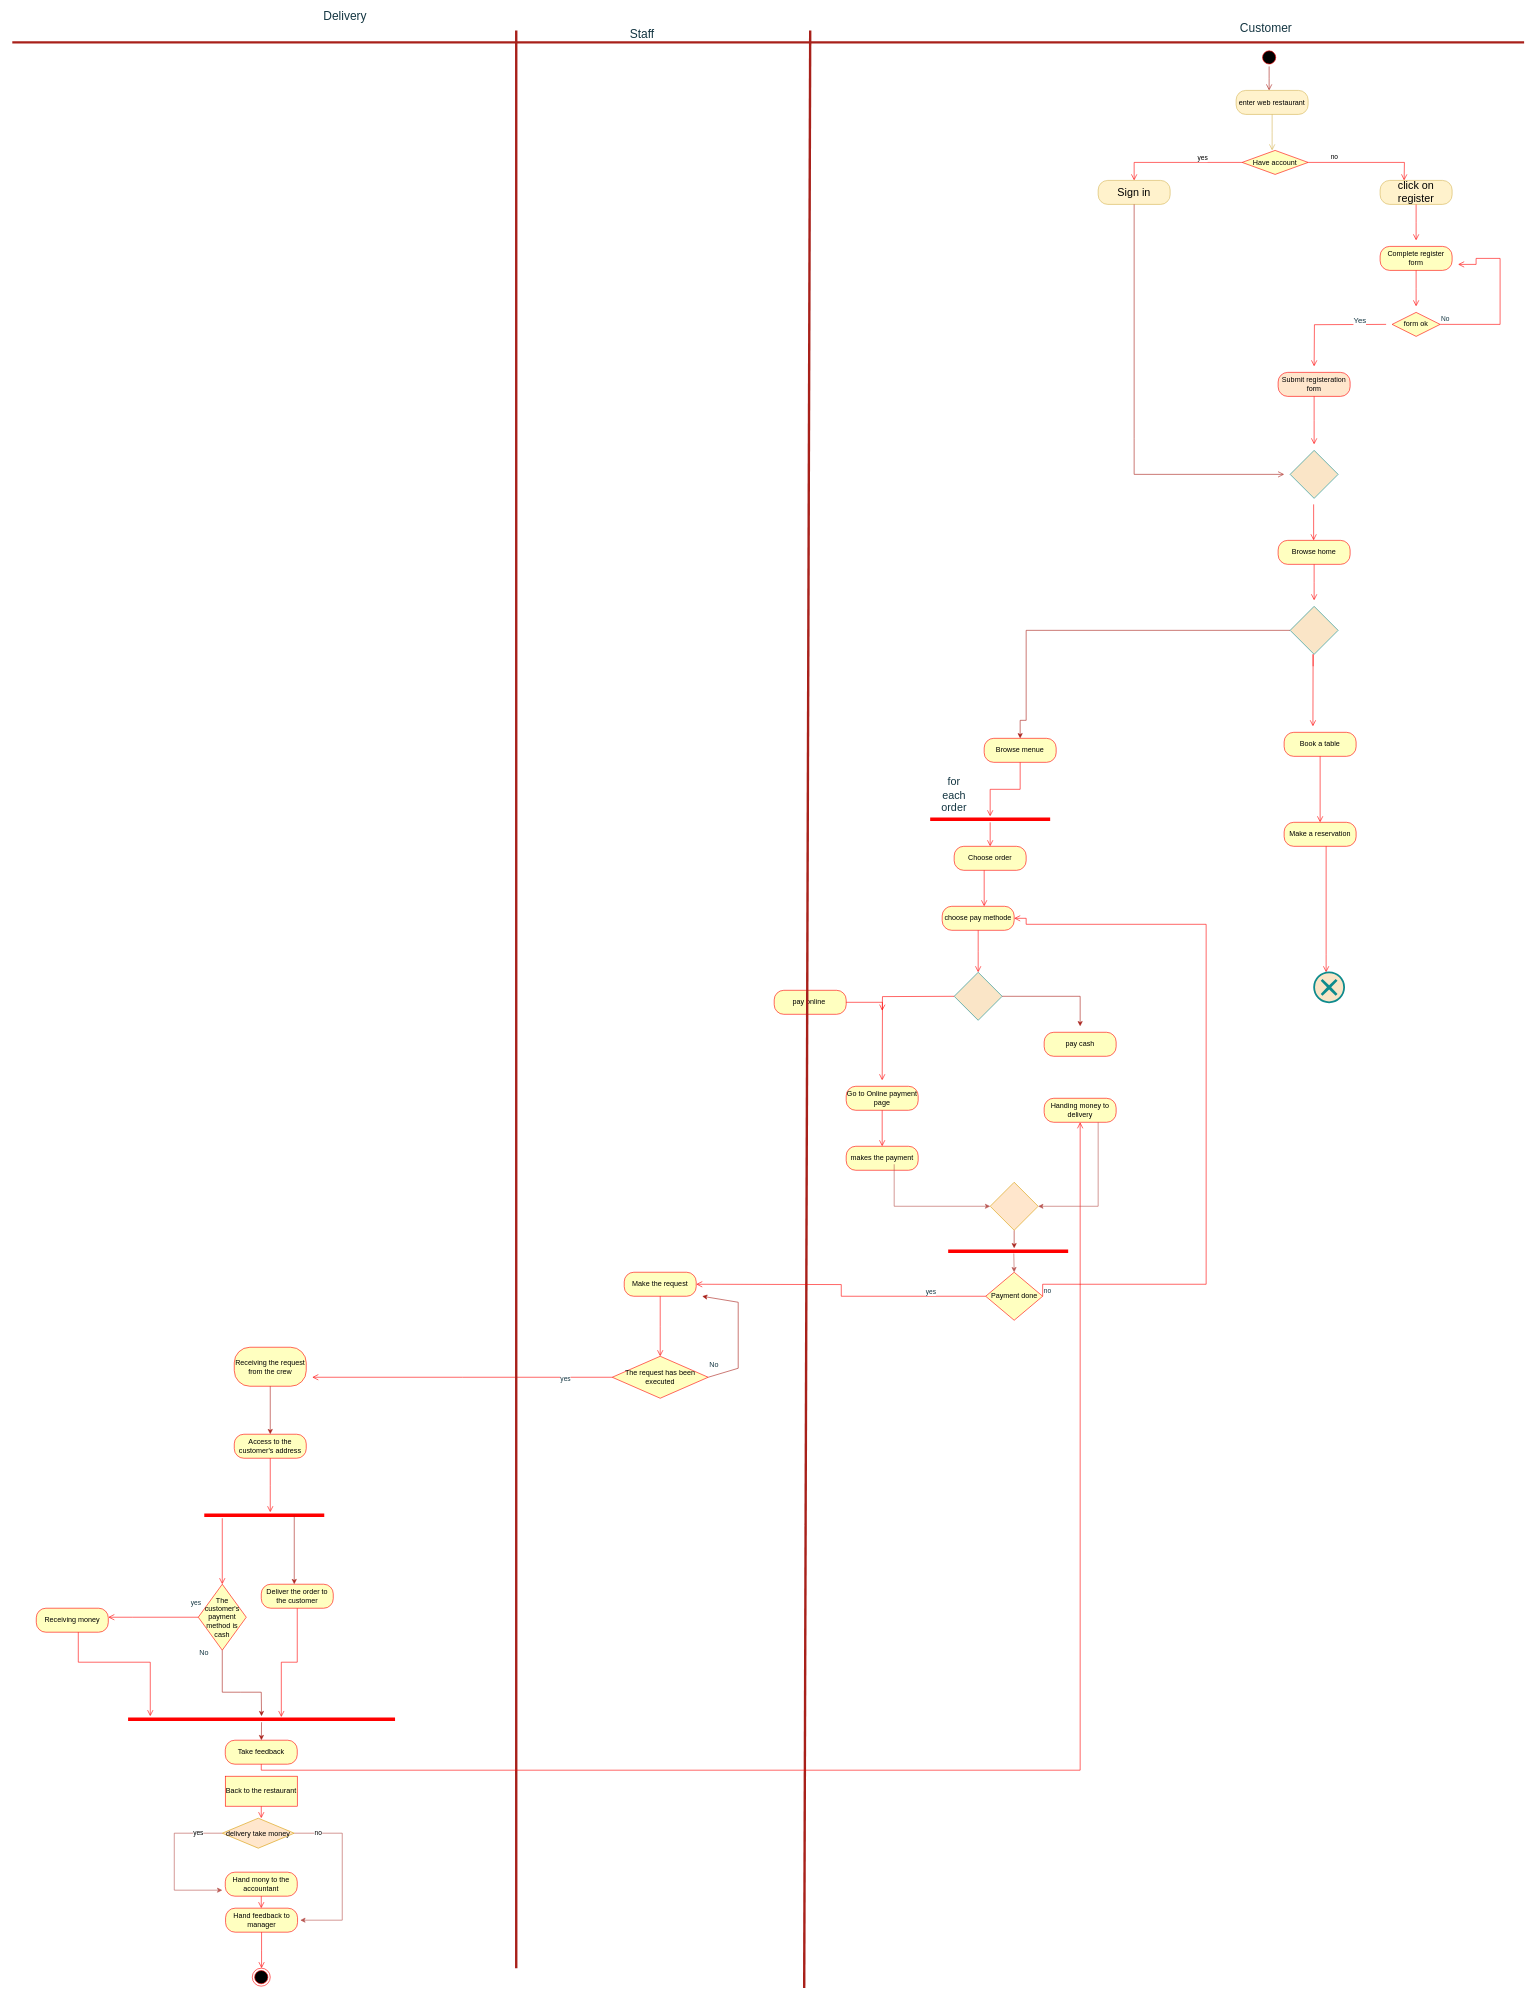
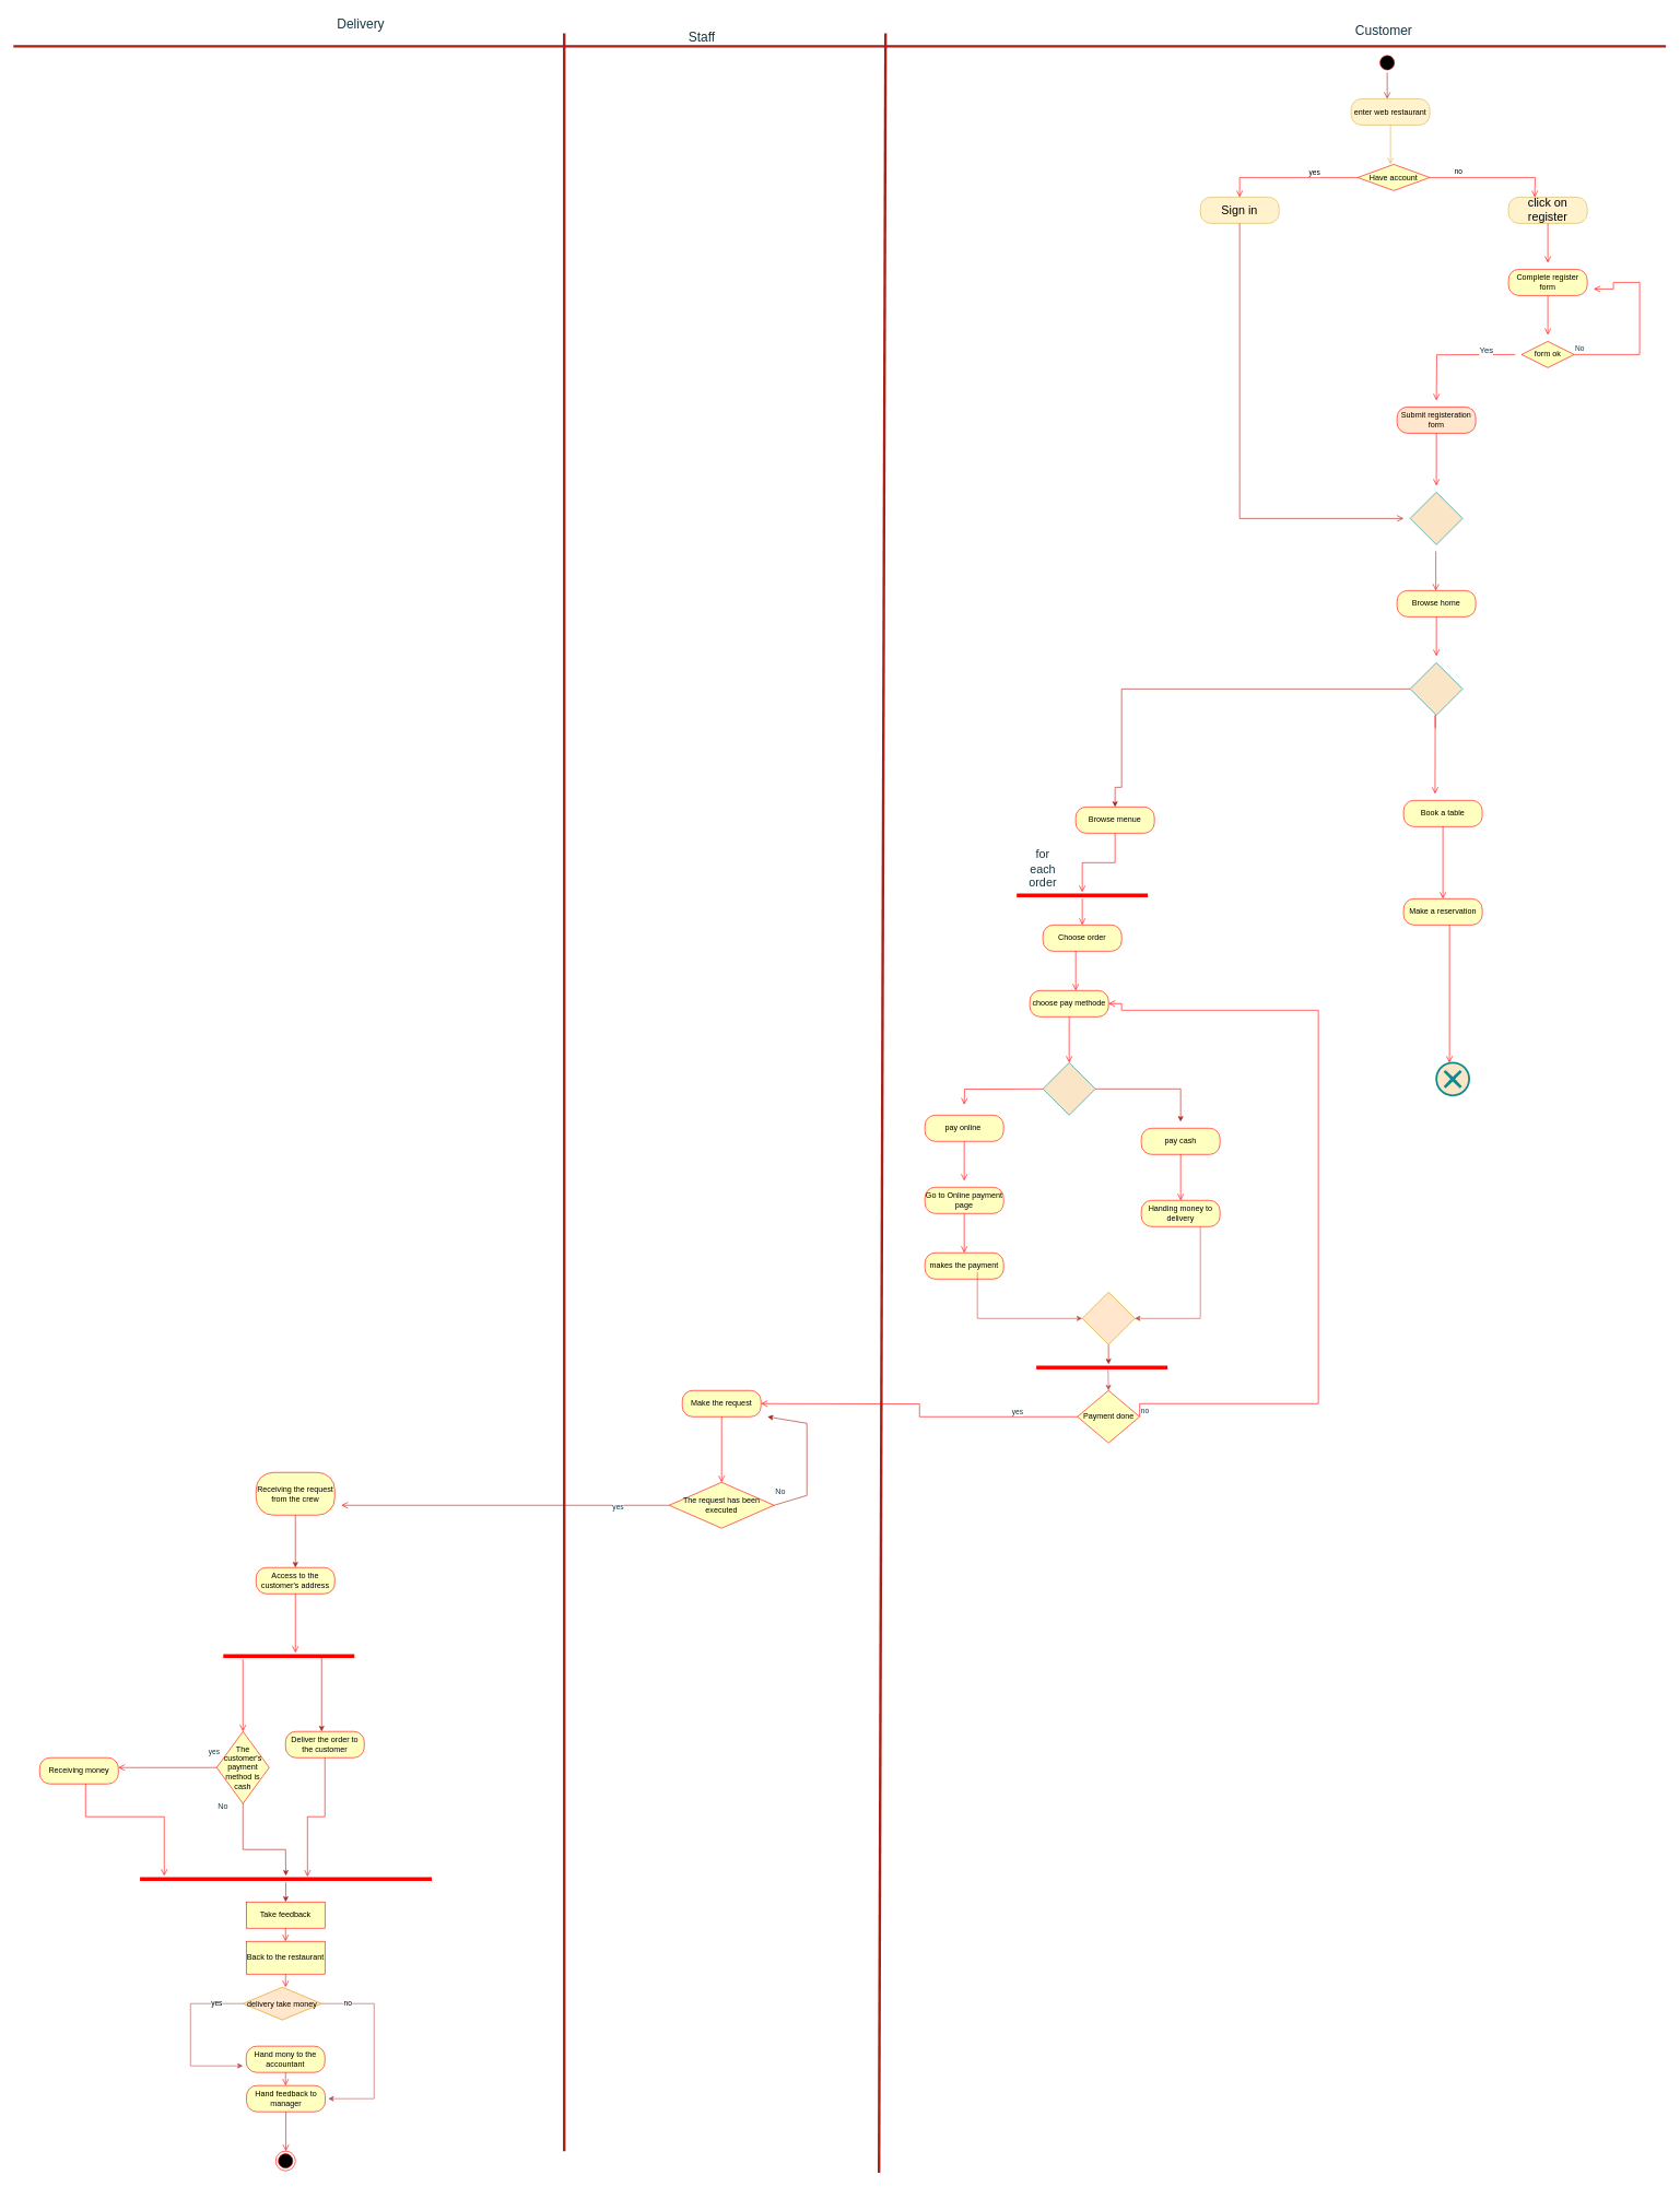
- <mxCell id="61" value="Delivery" style="text;html=1;align=center;verticalAlign=middle;whiteSpace=wrap;rounded=0;fontColor=#143642;fontSize=20;" parent="1" vertex="1"><mxGeometry x="545" y="10" width="60" height="30" as="geometry" /></mxCell>
+ <mxCell id="61" value="Delivery" style="text;html=1;align=center;verticalAlign=middle;whiteSpace=wrap;rounded=0;fontColor=#143642;fontSize=20;" parent="1" vertex="1"><mxGeometry x="520" width="60" height="30" as="geometry" y="20" /></mxCell>
- <mxCell id="32" value="pay online&amp;nbsp;" style="rounded=1;whiteSpace=wrap;html=1;arcSize=40;fontColor=#000000;fillColor=#ffffc0;strokeColor=#ff0000;" parent="1" vertex="1"><mxGeometry x="1290" y="1650" width="120" height="40" as="geometry" /></mxCell>
+ <mxCell id="32" value="pay online&amp;nbsp;" style="rounded=1;whiteSpace=wrap;html=1;arcSize=40;fontColor=#000000;fillColor=#ffffc0;strokeColor=#ff0000;" parent="1" vertex="1"><mxGeometry x="1410" y="1700" width="120" height="40" as="geometry" /></mxCell>
+ <mxCell id="35" value="" style="edgeStyle=orthogonalEdgeStyle;html=1;verticalAlign=bottom;endArrow=open;endSize=8;strokeColor=#ff0000;rounded=0;fontColor=#143642;fillColor=#FAE5C7;entryX=0.5;entryY=0;entryDx=0;entryDy=0;" parent="1" source="34" target="36" edge="1"><mxGeometry relative="1" as="geometry"><mxPoint x="1500" y="1800" as="targetPoint" /></mxGeometry></mxCell>
- <mxCell id="76" value="Take feedback" style="rounded=1;whiteSpace=wrap;html=1;arcSize=40;fontColor=#000000;fillColor=#ffffc0;strokeColor=#ff0000;" parent="1" vertex="1"><mxGeometry x="375" y="2900" width="120" height="40" as="geometry" /></mxCell>
+ <mxCell id="76" value="Take feedback" style="whiteSpace=wrap;html=1;arcSize=40;fontColor=#000000;fillColor=#ffffc0;strokeColor=#ff0000;rounded=0;" parent="1" vertex="1"><mxGeometry x="375" y="2900" width="120" height="40" as="geometry" /></mxCell>
- <mxCell id="82" value="" style="edgeStyle=orthogonalEdgeStyle;html=1;verticalAlign=bottom;endArrow=open;endSize=8;strokeColor=#ff0000;rounded=0;fontColor=#143642;fillColor=#FAE5C7;exitX=0.5;exitY=1;exitDx=0;exitDy=0;" parent="1" source="76" target="36" edge="1"><mxGeometry relative="1" as="geometry"><mxPoint x="435" y="3090" as="targetPoint" /><mxPoint x="460" y="2940" as="sourcePoint" /></mxGeometry></mxCell>
+ <mxCell id="82" value="" style="edgeStyle=orthogonalEdgeStyle;html=1;verticalAlign=bottom;endArrow=open;endSize=8;strokeColor=#ff0000;rounded=0;fontColor=#143642;fillColor=#FAE5C7;exitX=0.5;exitY=1;exitDx=0;exitDy=0;" parent="1" source="76" target="83" edge="1"><mxGeometry relative="1" as="geometry"><mxPoint x="435" y="3090" as="targetPoint" /><mxPoint x="460" y="2940" as="sourcePoint" /></mxGeometry></mxCell>
